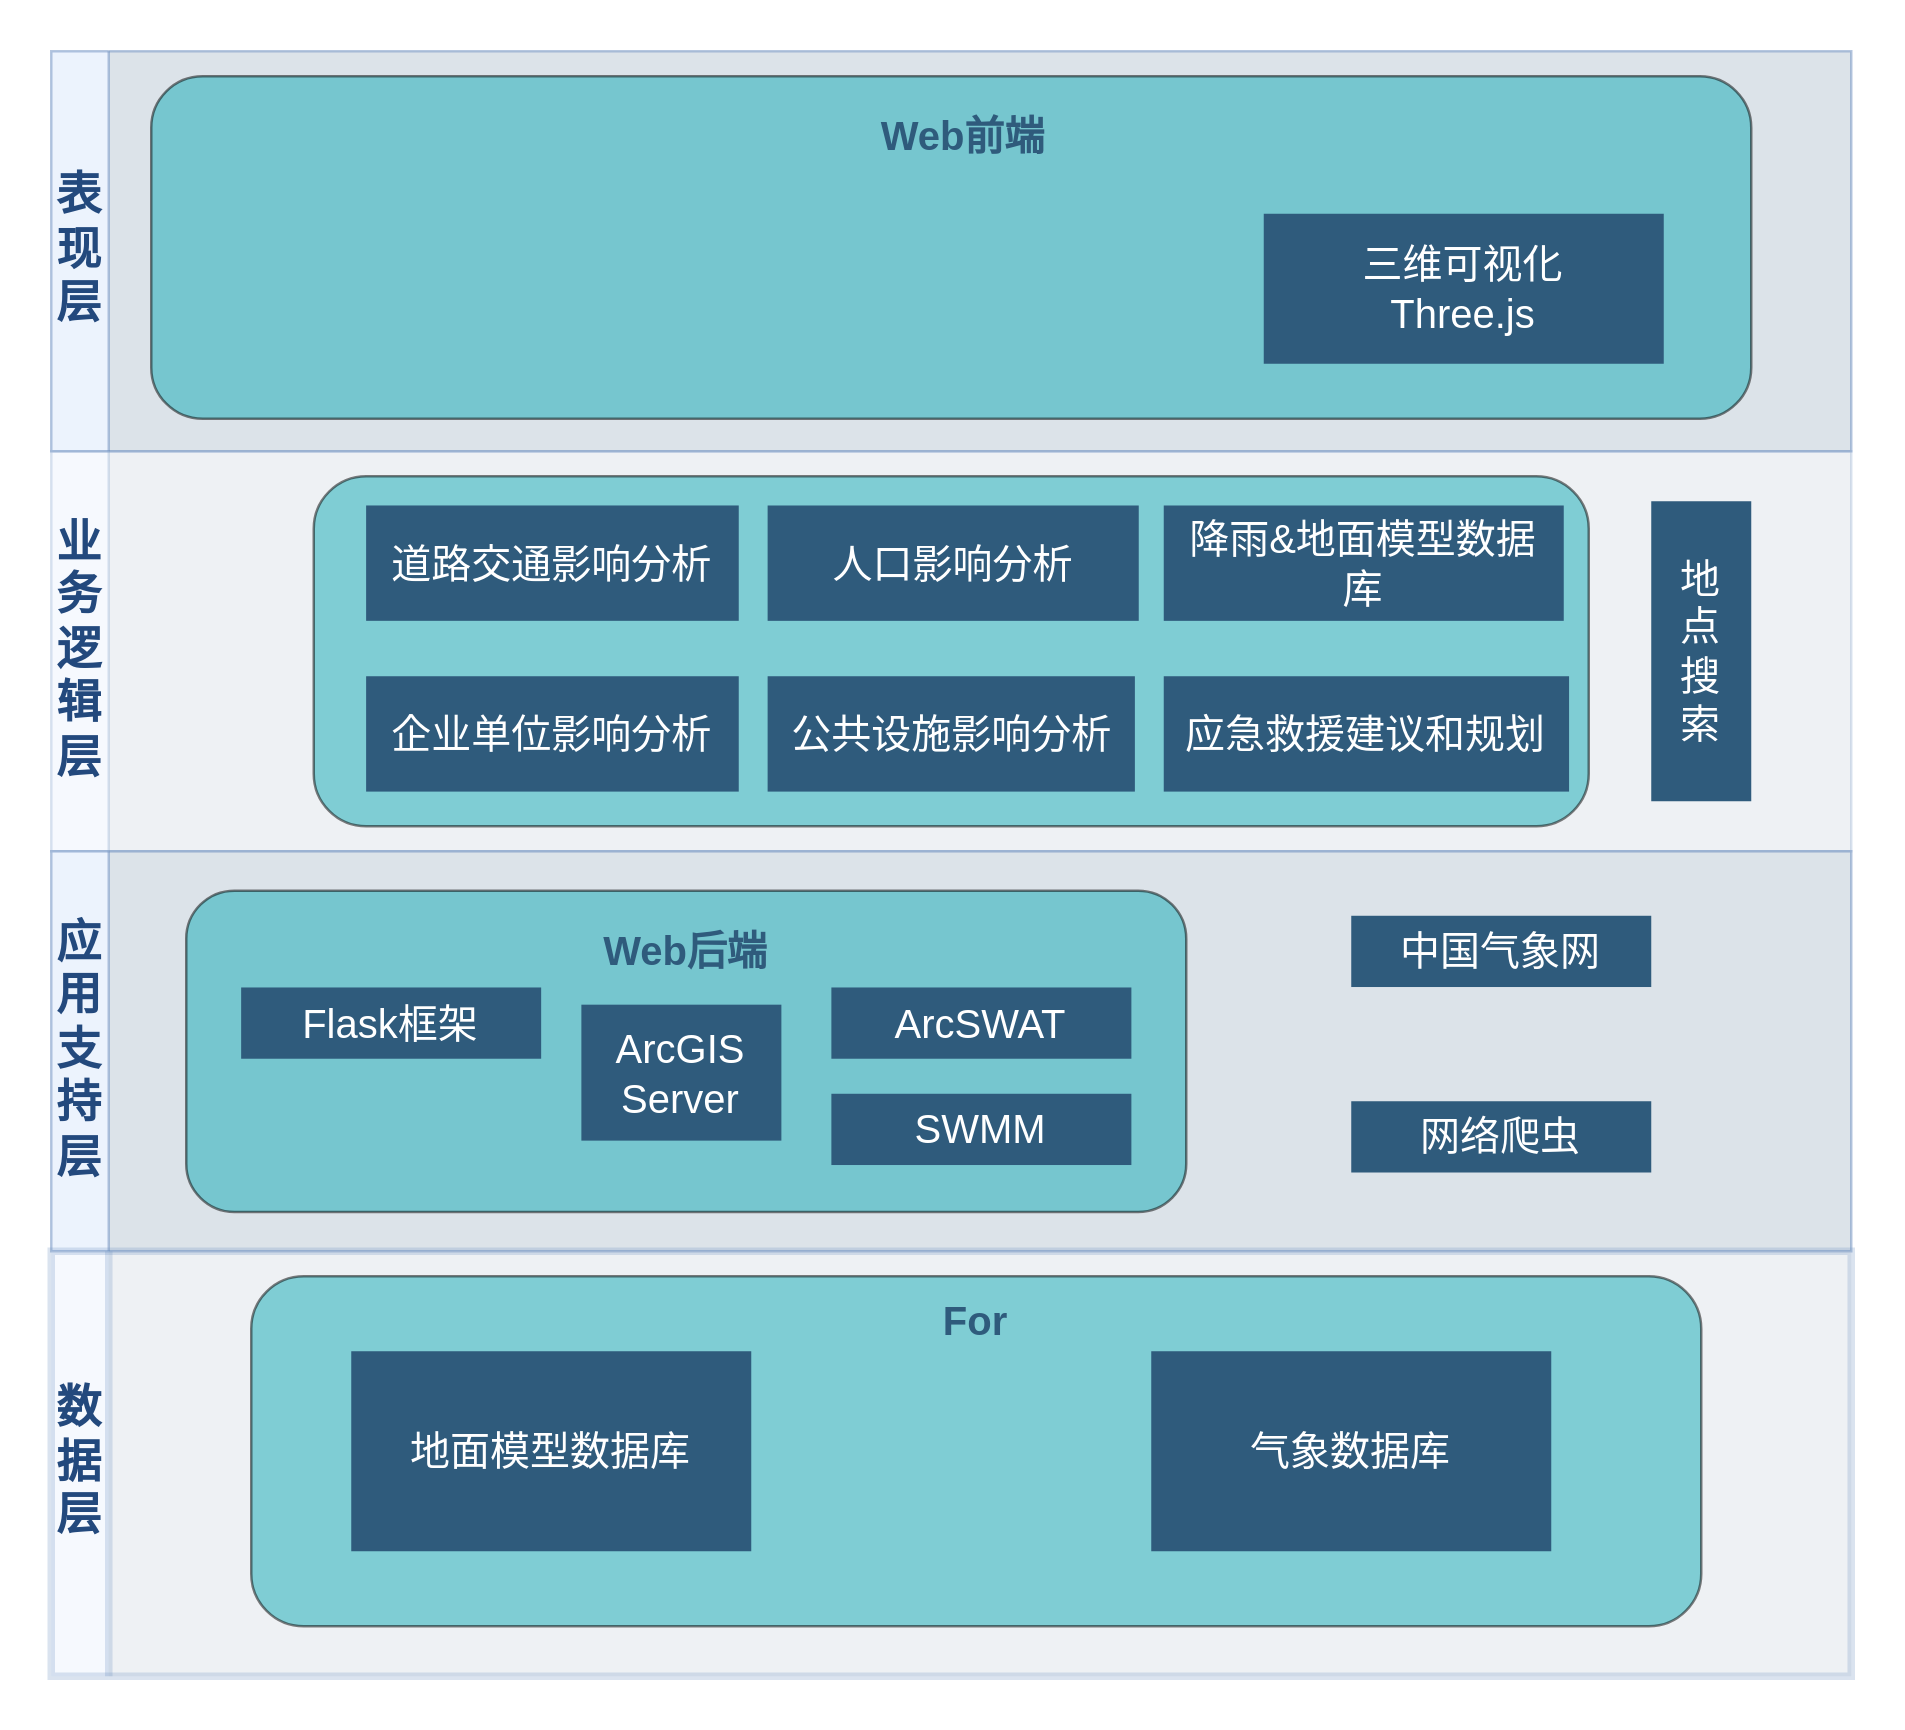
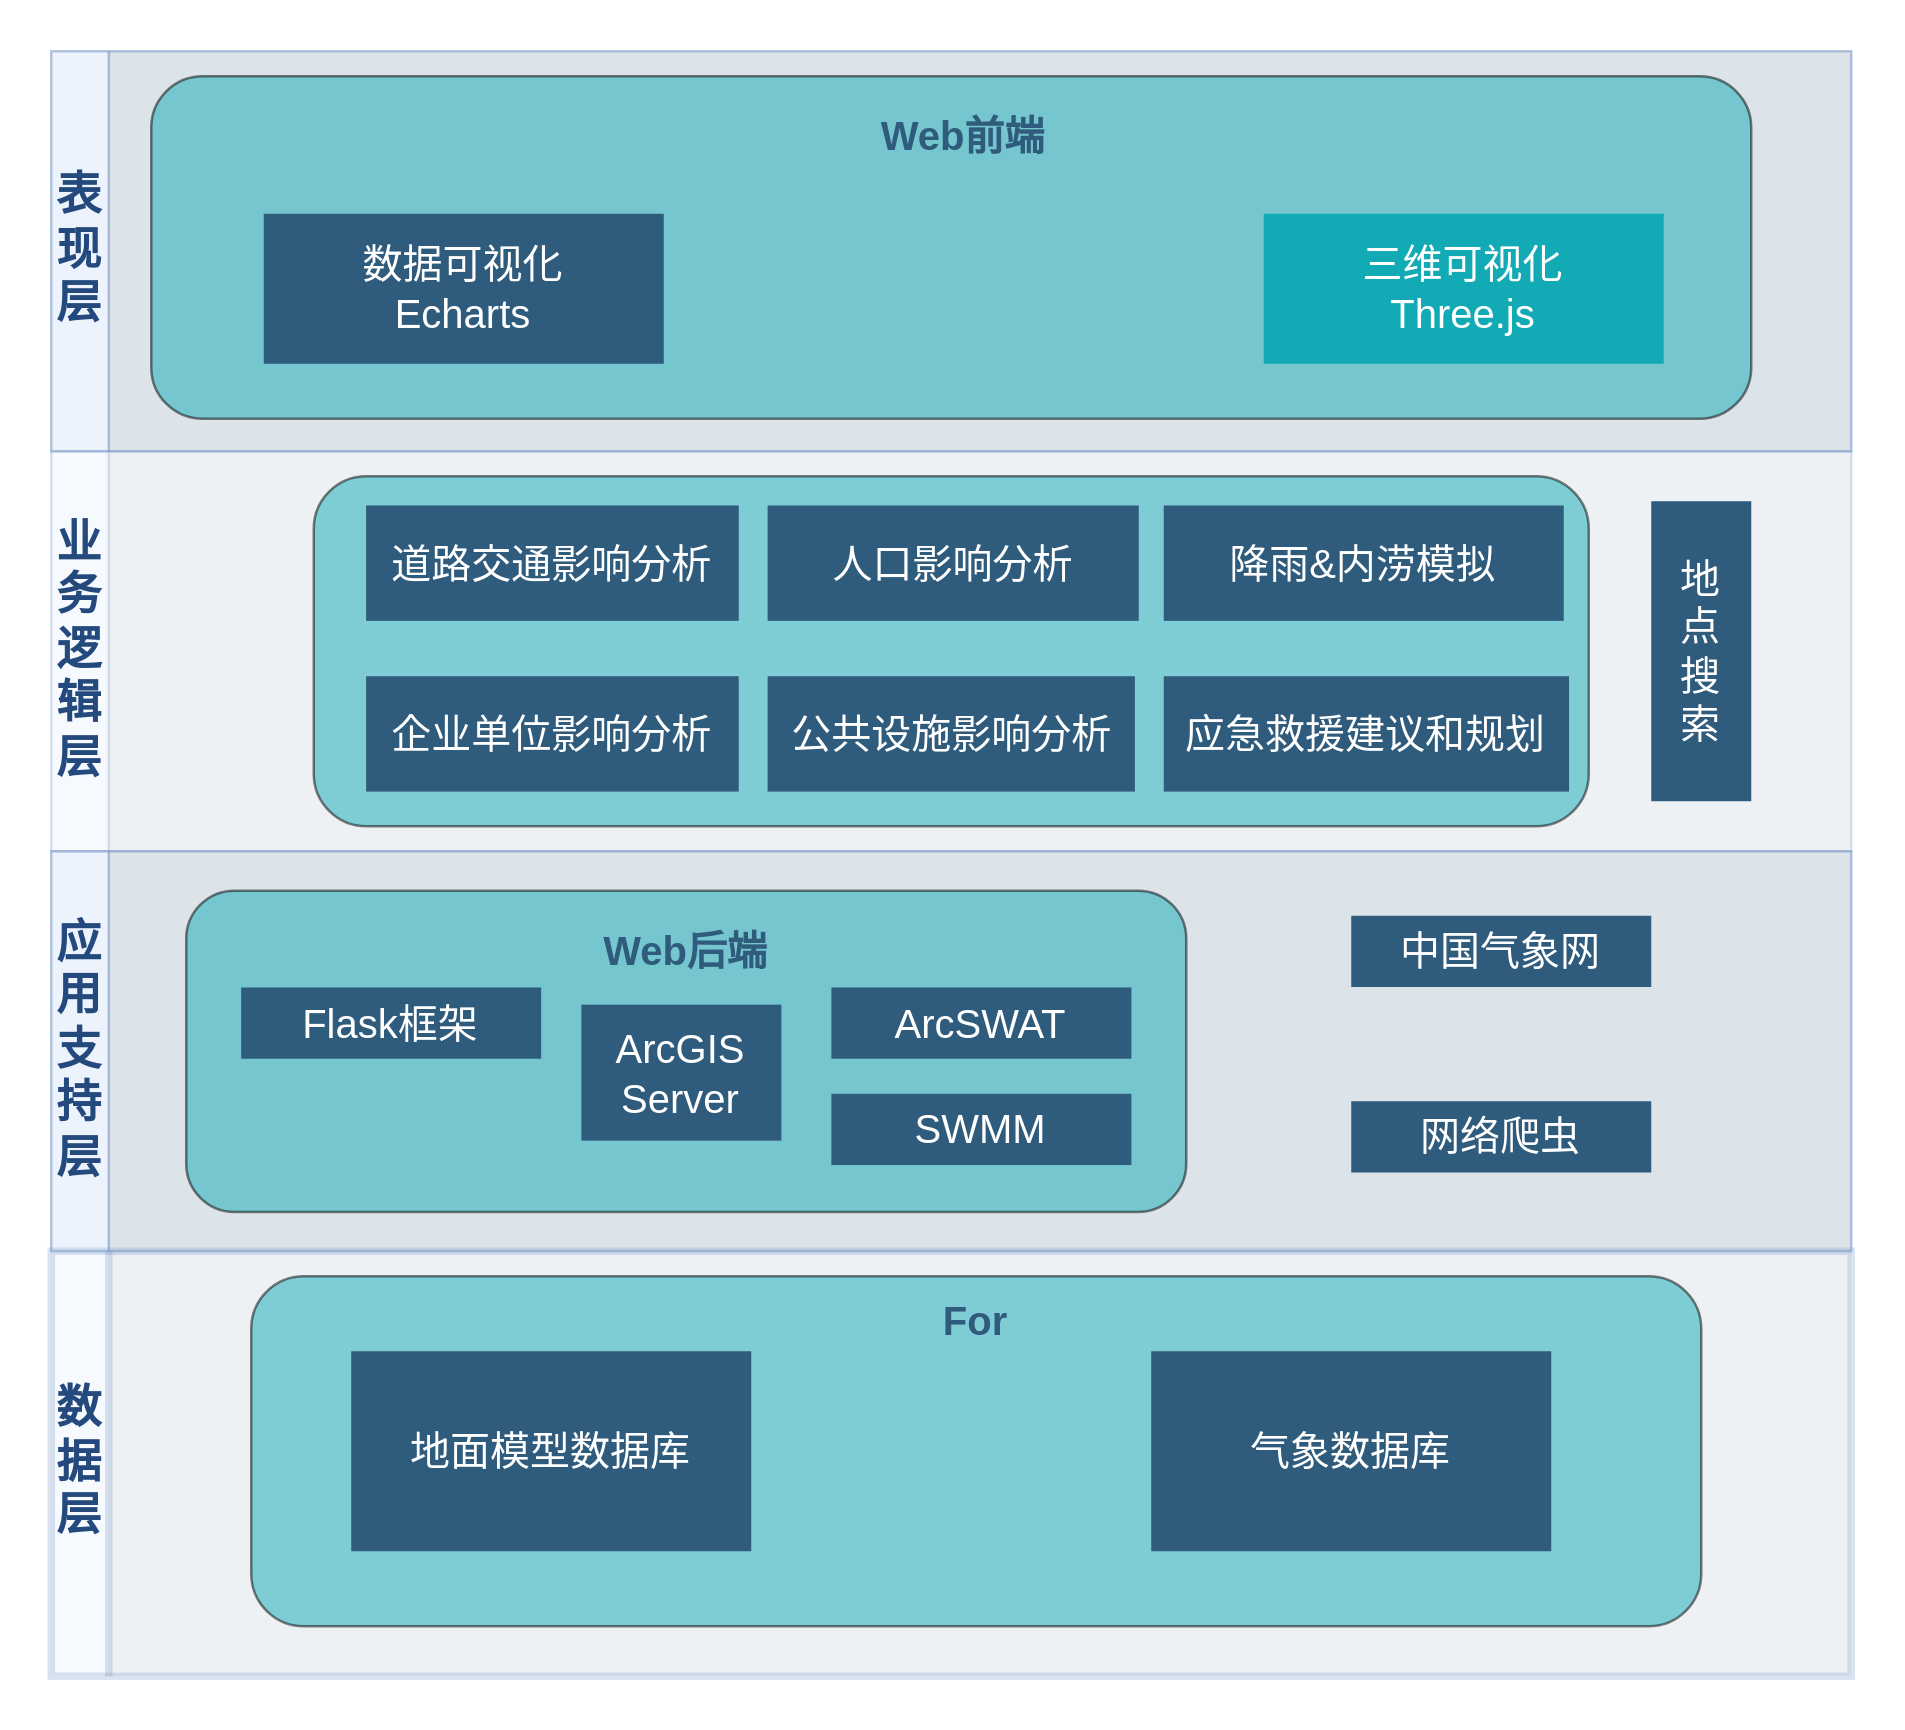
+ <mxCell id="14" value="数据可视化&lt;br style=&quot;font-size: 16px;&quot;&gt;Echarts" style="whiteSpace=wrap;strokeColor=none;fillColor=#2f5b7c;shadow=0;fontColor=#FFFFFF;fontFamily=Helvetica;fontStyle=0;html=1;fontSize=16;spacing=6;verticalAlign=middle;" vertex="1" parent="12"><mxGeometry x="85" y="65" width="160" height="60" as="geometry" /></mxCell>
- <mxCell id="16" value="三维可视化&lt;br style=&quot;font-size: 16px;&quot;&gt;Three.js" style="whiteSpace=wrap;strokeColor=none;fillColor=#2f5b7c;shadow=0;fontColor=#FFFFFF;fontFamily=Helvetica;fontStyle=0;html=1;fontSize=16;spacing=6;verticalAlign=middle;" vertex="1" parent="12"><mxGeometry x="485" y="65" width="160" height="60" as="geometry" /></mxCell>
+ <mxCell id="16" value="三维可视化&lt;br style=&quot;font-size: 16px;&quot;&gt;Three.js" style="whiteSpace=wrap;strokeColor=none;fillColor=#12aab5;shadow=0;fontColor=#FFFFFF;fontFamily=Helvetica;fontStyle=0;html=1;fontSize=16;spacing=6;verticalAlign=middle;" vertex="1" parent="12"><mxGeometry x="485" y="65" width="160" height="60" as="geometry" /></mxCell>
- <mxCell id="9" value="降雨&amp;amp;地面模型数据库" style="whiteSpace=wrap;shadow=0;fontColor=#FFFFFF;fontFamily=Helvetica;fontStyle=0;html=1;fontSize=16;plain-purple;strokeColor=none;fillColor=#2f5b7c;gradientColor=none;spacing=6;verticalAlign=middle;" vertex="1" parent="4"><mxGeometry x="340" y="11.7" width="160" height="46.14" as="geometry" /></mxCell>
+ <mxCell id="9" value="降雨&amp;amp;内涝模拟" style="whiteSpace=wrap;shadow=0;fontColor=#FFFFFF;fontFamily=Helvetica;fontStyle=0;html=1;fontSize=16;plain-purple;strokeColor=none;fillColor=#2f5b7c;gradientColor=none;spacing=6;verticalAlign=middle;" vertex="1" parent="4"><mxGeometry x="340" y="11.7" width="160" height="46.14" as="geometry" /></mxCell>
